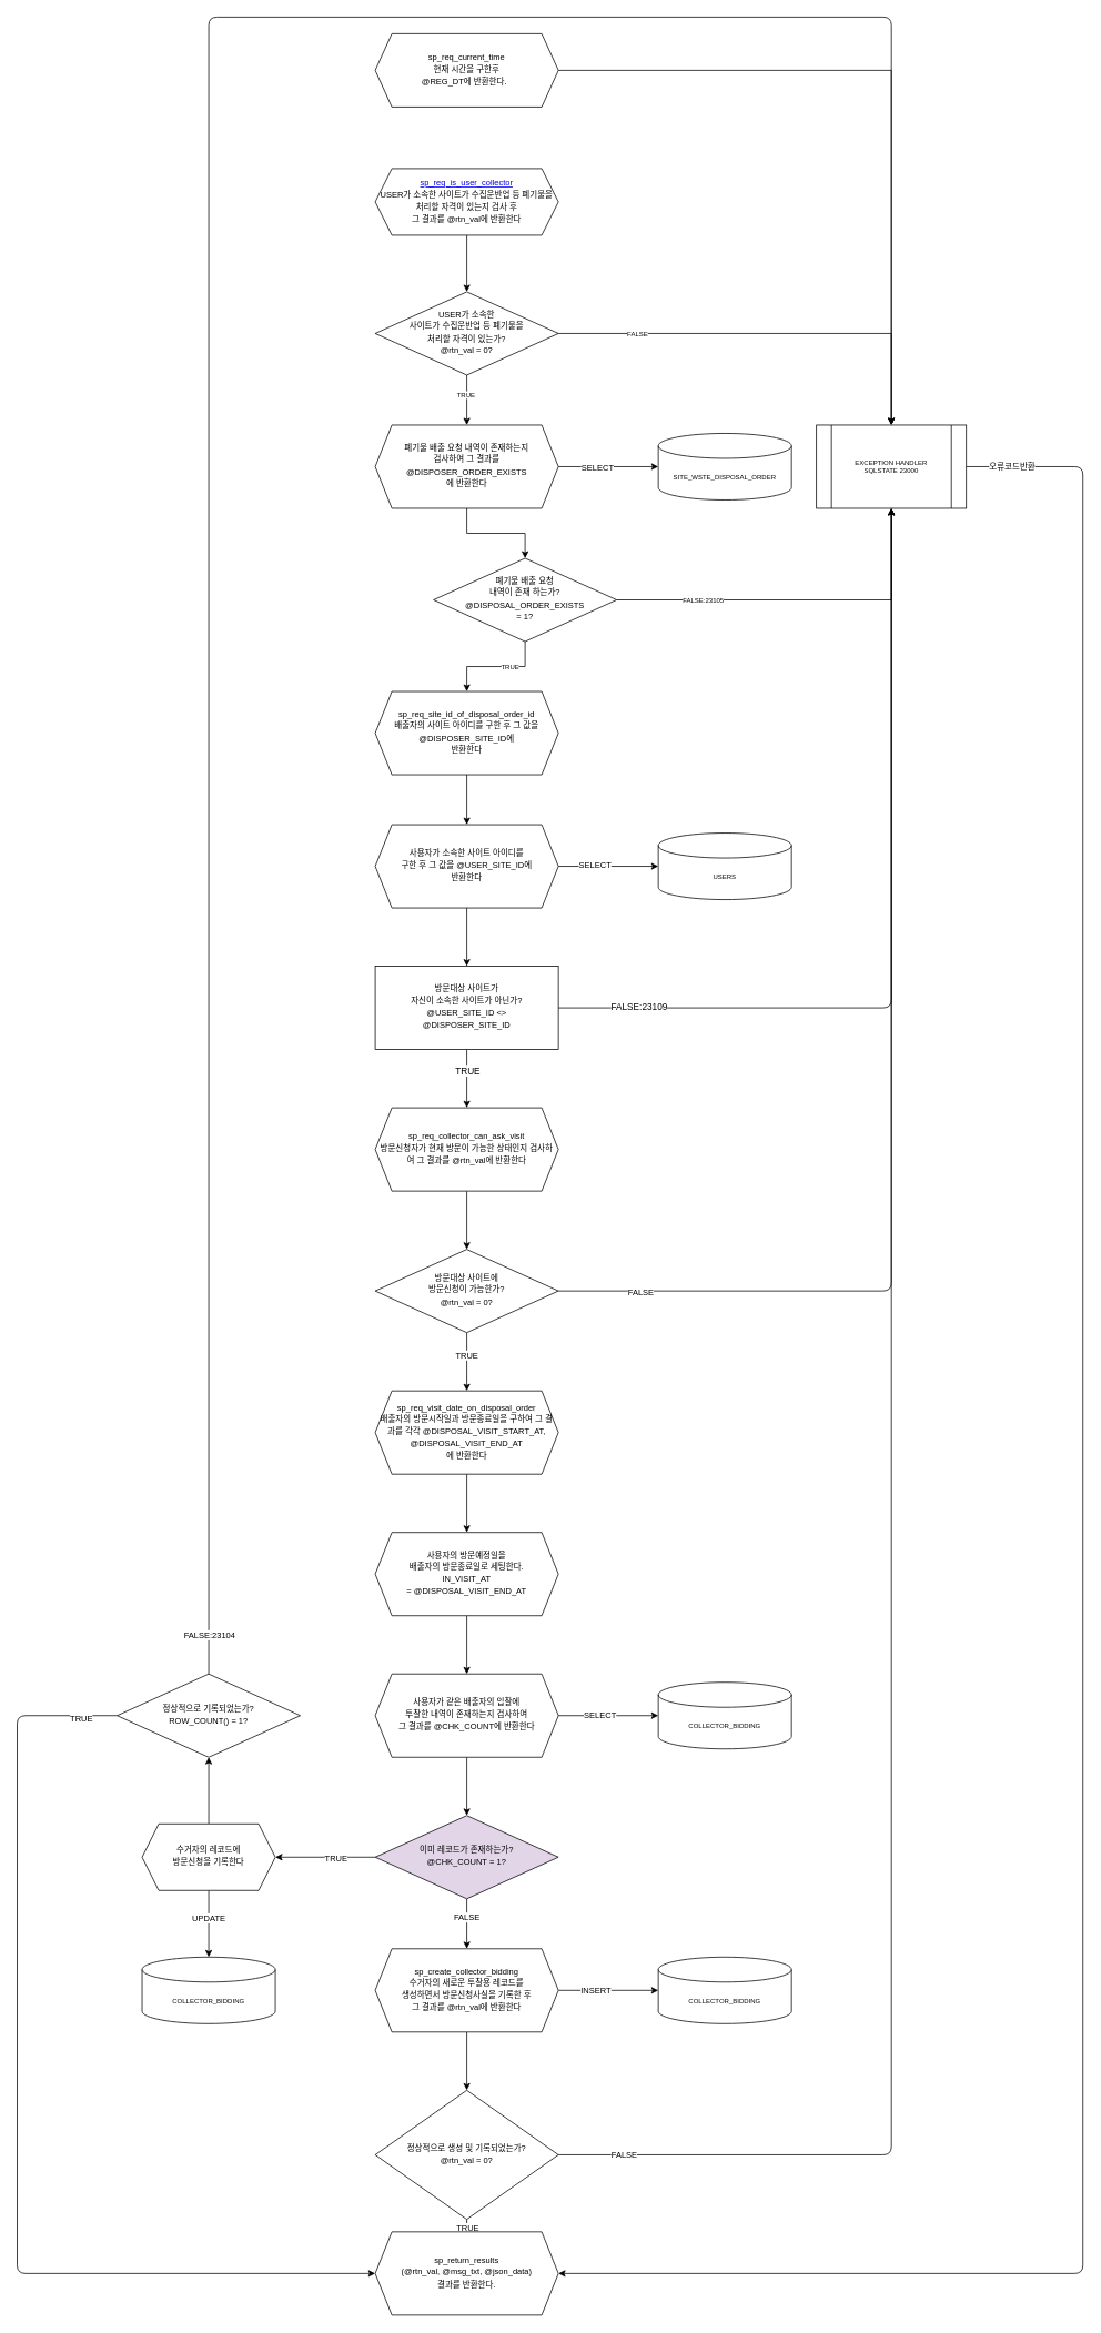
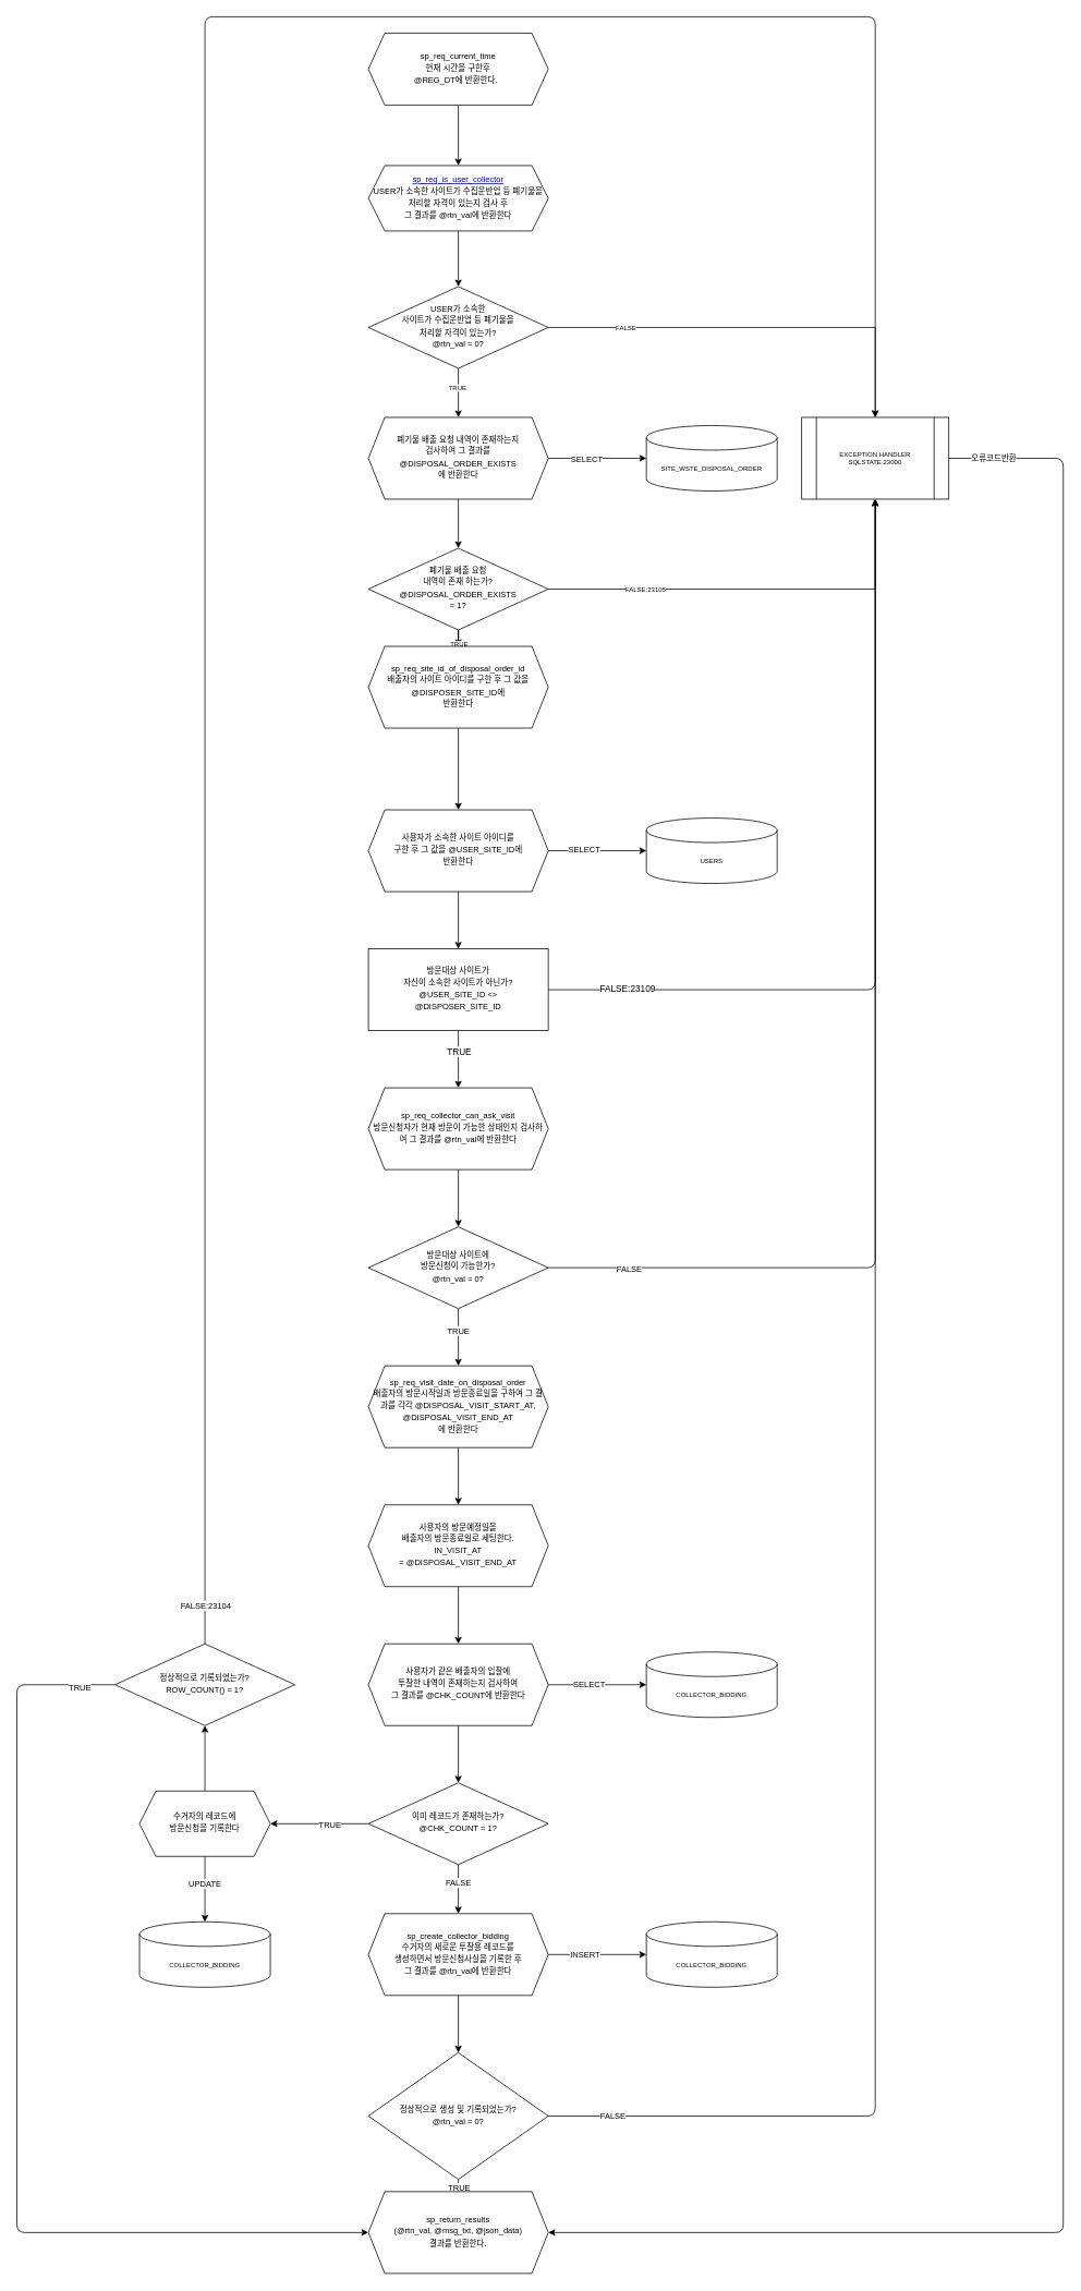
- <mxCell id="2" value="" style="edgeStyle=orthogonalEdgeStyle;rounded=0;orthogonalLoop=1;jettySize=auto;html=1;fontSize=8;" edge="1" parent="1" source="3" target="24"><mxGeometry relative="1" as="geometry" /></mxCell>
+ <mxCell id="2" value="" style="edgeStyle=orthogonalEdgeStyle;rounded=0;orthogonalLoop=1;jettySize=auto;html=1;fontSize=8;" edge="1" parent="1" source="3" target="5"><mxGeometry relative="1" as="geometry" /></mxCell>
- <mxCell id="14" value="&lt;font&gt;&lt;span style=&quot;font-size: 10px&quot;&gt;폐기물 배출 요청 내역이 존재하는지 &lt;br&gt;검사하여 그 결과를&lt;/span&gt;&lt;br&gt;&lt;span style=&quot;font-size: 10px&quot;&gt;@DISPOSER_ORDER_EXISTS&lt;br&gt;에 반환한다&lt;/span&gt;&lt;/font&gt;" style="shape=hexagon;perimeter=hexagonPerimeter2;whiteSpace=wrap;html=1;fixedSize=1;shadow=0;strokeWidth=1;spacing=6;spacingTop=-4;" vertex="1" parent="1"><mxGeometry x="450" y="510" width="220" height="100" as="geometry" /></mxCell>
+ <mxCell id="14" value="&lt;font&gt;&lt;span style=&quot;font-size: 10px&quot;&gt;폐기물 배출 요청 내역이 존재하는지 &lt;br&gt;검사하여 그 결과를&lt;/span&gt;&lt;br&gt;&lt;span style=&quot;font-size: 10px&quot;&gt;@DISPOSAL_ORDER_EXISTS&lt;br&gt;에 반환한다&lt;/span&gt;&lt;/font&gt;" style="shape=hexagon;perimeter=hexagonPerimeter2;whiteSpace=wrap;html=1;fixedSize=1;shadow=0;strokeWidth=1;spacing=6;spacingTop=-4;" vertex="1" parent="1"><mxGeometry x="450" y="510" width="220" height="100" as="geometry" /></mxCell>
- <mxCell id="19" value="&lt;font style=&quot;font-size: 10px&quot;&gt;폐기물 배출 요청 &lt;br&gt;내역이 존재&amp;nbsp;하는가?&lt;br&gt;@DISPOSAL_ORDER_EXISTS&lt;br&gt;= 1?&lt;/font&gt;" style="rhombus;whiteSpace=wrap;html=1;shadow=0;strokeWidth=1;spacing=6;spacingTop=-4;" vertex="1" parent="1"><mxGeometry x="520" y="670" width="220" height="100" as="geometry" /></mxCell>
+ <mxCell id="19" value="&lt;font style=&quot;font-size: 10px&quot;&gt;폐기물 배출 요청 &lt;br&gt;내역이 존재&amp;nbsp;하는가?&lt;br&gt;@DISPOSAL_ORDER_EXISTS&lt;br&gt;= 1?&lt;/font&gt;" style="rhombus;whiteSpace=wrap;html=1;shadow=0;strokeWidth=1;spacing=6;spacingTop=-4;" vertex="1" parent="1"><mxGeometry x="450" y="670" width="220" height="100" as="geometry" /></mxCell>
- <mxCell id="21" value="&lt;font style=&quot;font-size: 10px&quot;&gt;sp_req_site_id_of_disposal_order_id&lt;br&gt;배출자의 사이트 아이디를 구한 후 그 값을 @DISPOSER_SITE_ID에&lt;br&gt;반환한다&lt;/font&gt;" style="shape=hexagon;perimeter=hexagonPerimeter2;whiteSpace=wrap;html=1;fixedSize=1;shadow=0;strokeWidth=1;spacing=6;spacingTop=-4;" vertex="1" parent="1"><mxGeometry x="450" y="830" width="220" height="100" as="geometry" /></mxCell>
+ <mxCell id="21" value="&lt;font style=&quot;font-size: 10px&quot;&gt;sp_req_site_id_of_disposal_order_id&lt;br&gt;배출자의 사이트 아이디를 구한 후 그 값을 @DISPOSER_SITE_ID에&lt;br&gt;반환한다&lt;/font&gt;" style="shape=hexagon;perimeter=hexagonPerimeter2;whiteSpace=wrap;html=1;fixedSize=1;shadow=0;strokeWidth=1;spacing=6;spacingTop=-4;" vertex="1" parent="1"><mxGeometry x="450" y="790" width="220" height="100" as="geometry" /></mxCell>
- <mxCell id="55" value="&lt;font&gt;&lt;span style=&quot;font-size: 10px&quot;&gt;이미 레코드가 존재하는가?&lt;/span&gt;&lt;br&gt;&lt;span style=&quot;font-size: 10px&quot;&gt;@CHK_COUNT&amp;nbsp;= 1?&lt;/span&gt;&lt;br&gt;&lt;/font&gt;" style="rhombus;whiteSpace=wrap;html=1;shadow=0;strokeWidth=1;spacing=6;spacingTop=-4;fillColor=#e1d5e7;" vertex="1" parent="1"><mxGeometry x="450" y="2180" width="220" height="100" as="geometry" /></mxCell>
+ <mxCell id="55" value="&lt;font&gt;&lt;span style=&quot;font-size: 10px&quot;&gt;이미 레코드가 존재하는가?&lt;/span&gt;&lt;br&gt;&lt;span style=&quot;font-size: 10px&quot;&gt;@CHK_COUNT&amp;nbsp;= 1?&lt;/span&gt;&lt;br&gt;&lt;/font&gt;" style="rhombus;whiteSpace=wrap;html=1;shadow=0;strokeWidth=1;spacing=6;spacingTop=-4;" vertex="1" parent="1"><mxGeometry x="450" y="2180" width="220" height="100" as="geometry" /></mxCell>
